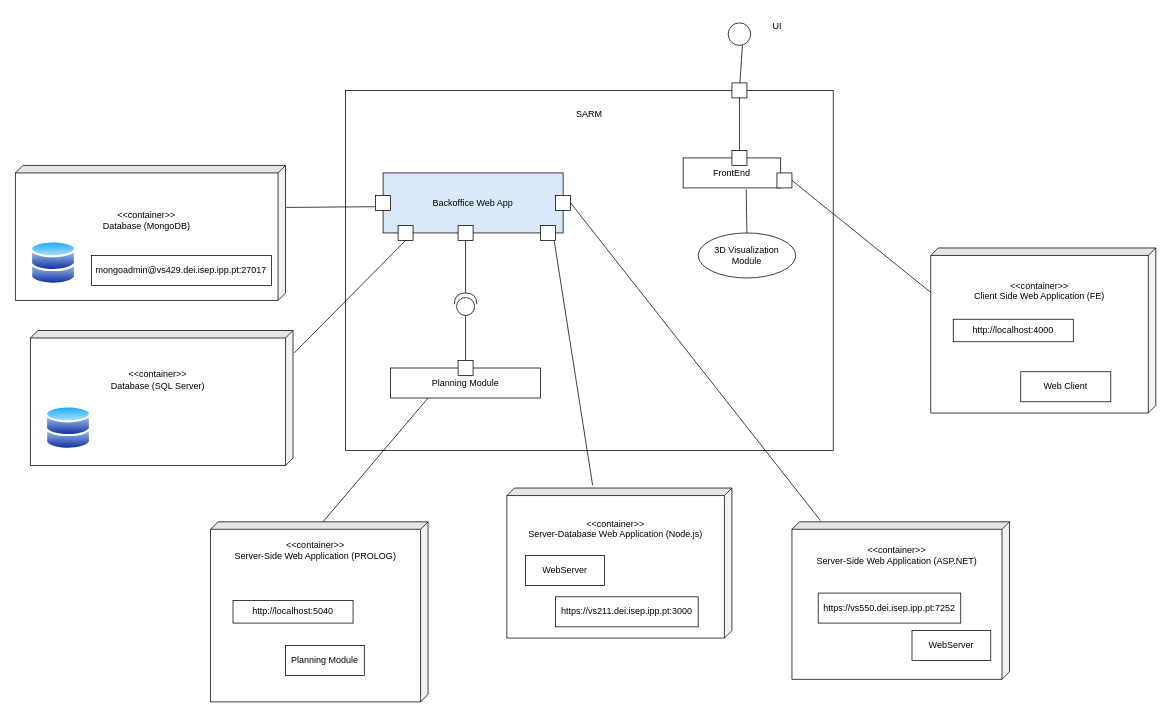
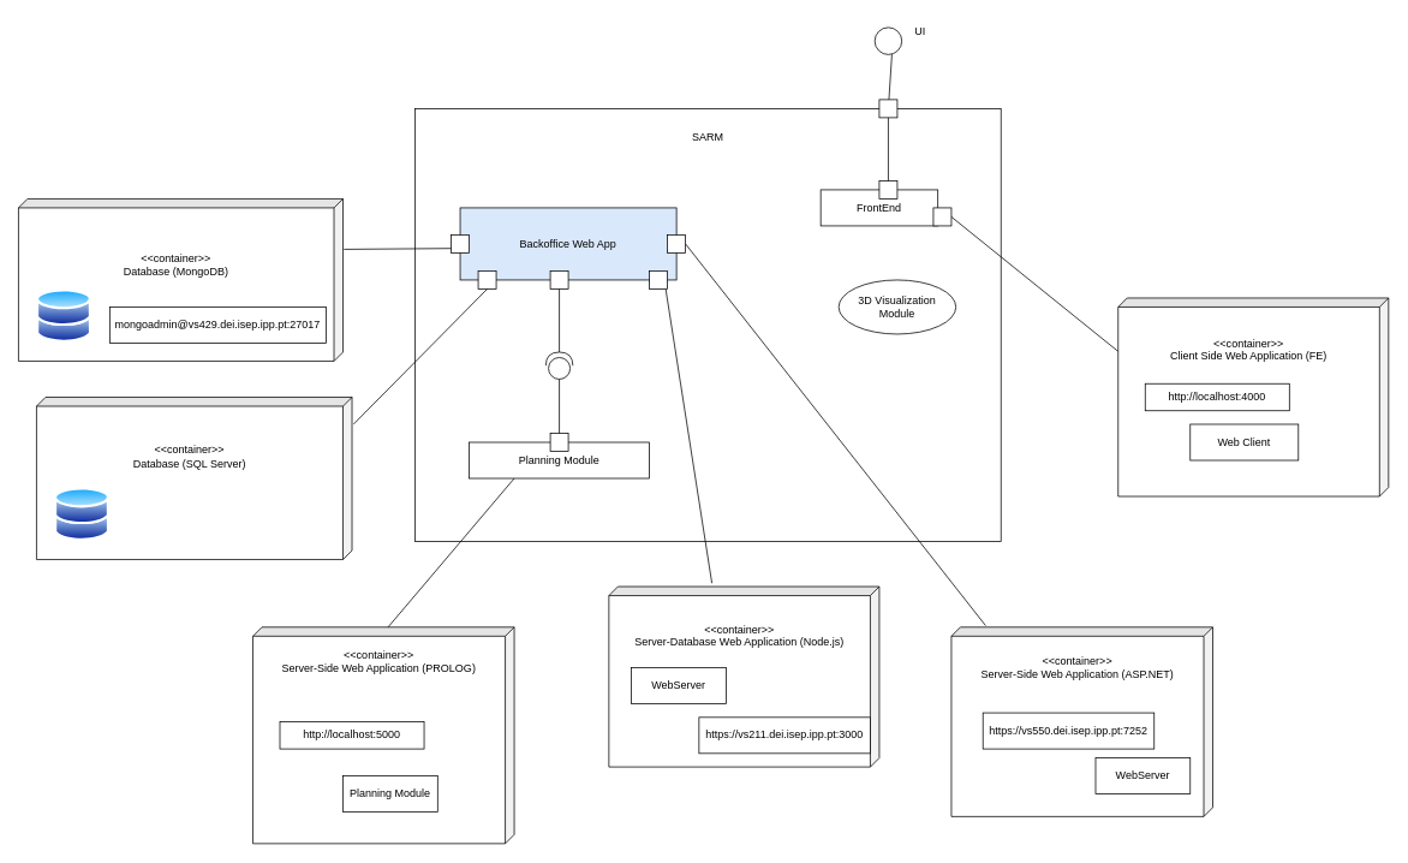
- <mxCell id="47" value="UI" style="text;html=1;align=center;verticalAlign=middle;resizable=0;points=[];autosize=1;strokeColor=none;fillColor=none;" vertex="1" parent="1"><mxGeometry x="1015" y="20" width="40" height="30" as="geometry" /></mxCell>
+ <mxCell id="47" value="UI" style="text;html=1;align=center;verticalAlign=middle;resizable=0;points=[];autosize=1;strokeColor=none;fillColor=none;" vertex="1" parent="1"><mxGeometry x="1000" y="20" width="40" height="30" as="geometry" /></mxCell>
- <mxCell id="40" value="" style="endArrow=none;html=1;rounded=0;entryX=0.5;entryY=0;entryDx=0;entryDy=0;exitX=0.646;exitY=1.05;exitDx=0;exitDy=0;exitPerimeter=0;" parent="1" source="13" target="11" edge="1"><mxGeometry width="50" height="50" relative="1" as="geometry"><mxPoint x="995" y="210" as="sourcePoint" /><mxPoint x="995" y="140" as="targetPoint" /></mxGeometry></mxCell>
- <mxCell id="27" value="Web Client" style="rounded=0;whiteSpace=wrap;html=1;" parent="1" vertex="1"><mxGeometry x="1360" y="495" width="120" height="40" as="geometry" /></mxCell>
+ <mxCell id="27" value="Web Client" style="rounded=0;whiteSpace=wrap;html=1;" parent="1" vertex="1"><mxGeometry x="1320" y="470" width="120" height="40" as="geometry" /></mxCell>
- <mxCell id="29" value="http://localhost:5040" style="rounded=0;whiteSpace=wrap;html=1;" parent="1" vertex="1"><mxGeometry x="310" y="800" width="160" height="30" as="geometry" /></mxCell>
+ <mxCell id="29" value="http://localhost:5000" style="rounded=0;whiteSpace=wrap;html=1;" parent="1" vertex="1"><mxGeometry x="310" y="800" width="160" height="30" as="geometry" /></mxCell>
- <mxCell id="25" value="https://vs211.dei.isep.ipp.pt:3000" style="rounded=0;whiteSpace=wrap;html=1;" parent="1" vertex="1"><mxGeometry x="740" y="795" width="190" height="40" as="geometry" /></mxCell>
+ <mxCell id="25" value="https://vs211.dei.isep.ipp.pt:3000" style="rounded=0;whiteSpace=wrap;html=1;" parent="1" vertex="1"><mxGeometry x="775" y="795" width="190" height="40" as="geometry" /></mxCell>
